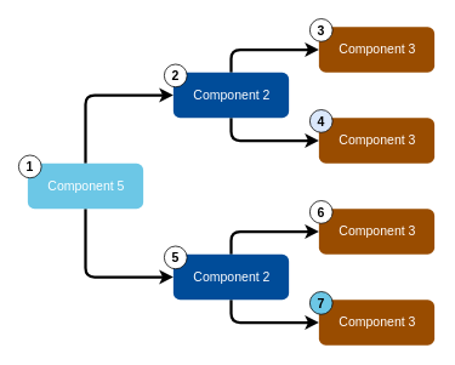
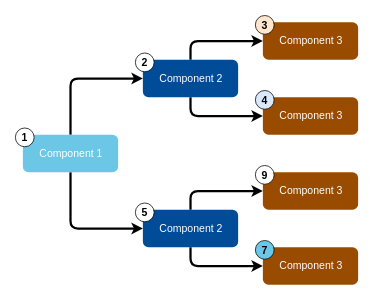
- <mxCell id="17" value="3" style="ellipse;whiteSpace=wrap;html=1;aspect=fixed;fontStyle=1;fontSize=14;" vertex="1" parent="1"><mxGeometry x="340" y="20" width="25" height="25" as="geometry" /></mxCell>
+ <mxCell id="17" value="3" style="ellipse;whiteSpace=wrap;html=1;aspect=fixed;fontStyle=1;fontSize=14;fillColor=#ffe6cc;" vertex="1" parent="1"><mxGeometry x="340" y="20" width="25" height="25" as="geometry" /></mxCell>
- <mxCell id="4" value="Component 5" style="rounded=1;fillColor=#6CC7E6;strokeColor=none;strokeWidth=2;fontFamily=Helvetica;html=1;gradientColor=none;fontColor=#ffffff;fontSize=14;" vertex="1" parent="1"><mxGeometry x="30.005" y="179" width="127" height="50" as="geometry" /></mxCell>
+ <mxCell id="4" value="Component 1" style="rounded=1;fillColor=#6CC7E6;strokeColor=none;strokeWidth=2;fontFamily=Helvetica;html=1;gradientColor=none;fontColor=#ffffff;fontSize=14;" vertex="1" parent="1"><mxGeometry x="30.005" y="179" width="127" height="50" as="geometry" /></mxCell>
- <mxCell id="20" value="6" style="ellipse;whiteSpace=wrap;html=1;aspect=fixed;fontStyle=1;fontSize=14;" vertex="1" parent="1"><mxGeometry x="340" y="220" width="25" height="25" as="geometry" /></mxCell>
+ <mxCell id="20" value="9" style="ellipse;whiteSpace=wrap;html=1;aspect=fixed;fontStyle=1;fontSize=14;" vertex="1" parent="1"><mxGeometry x="340" y="220" width="25" height="25" as="geometry" /></mxCell>
